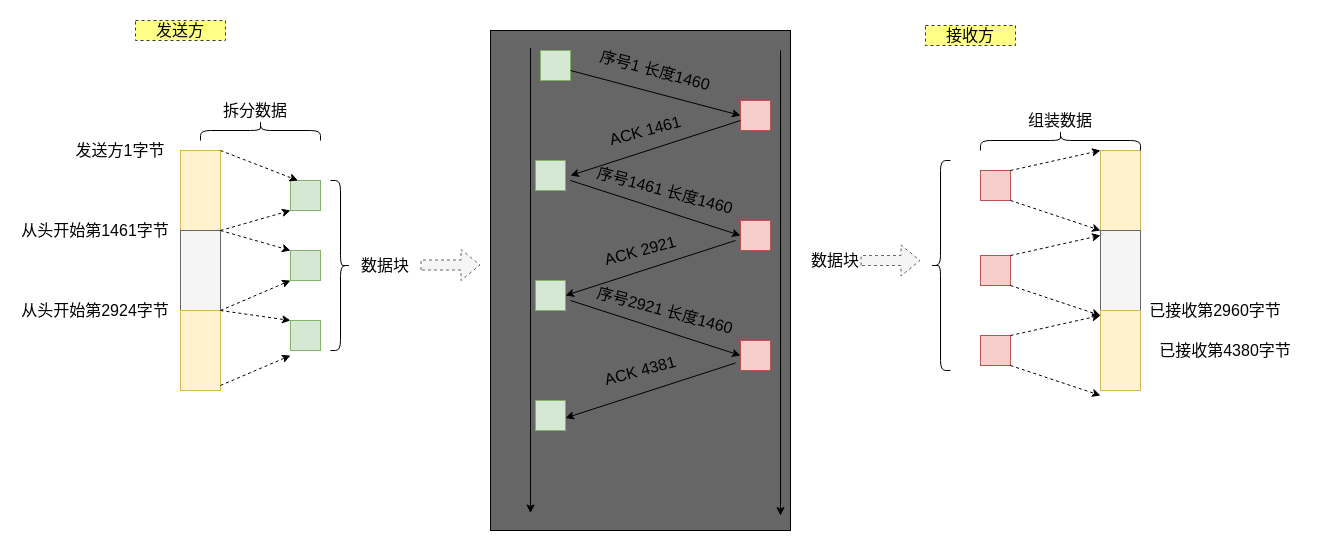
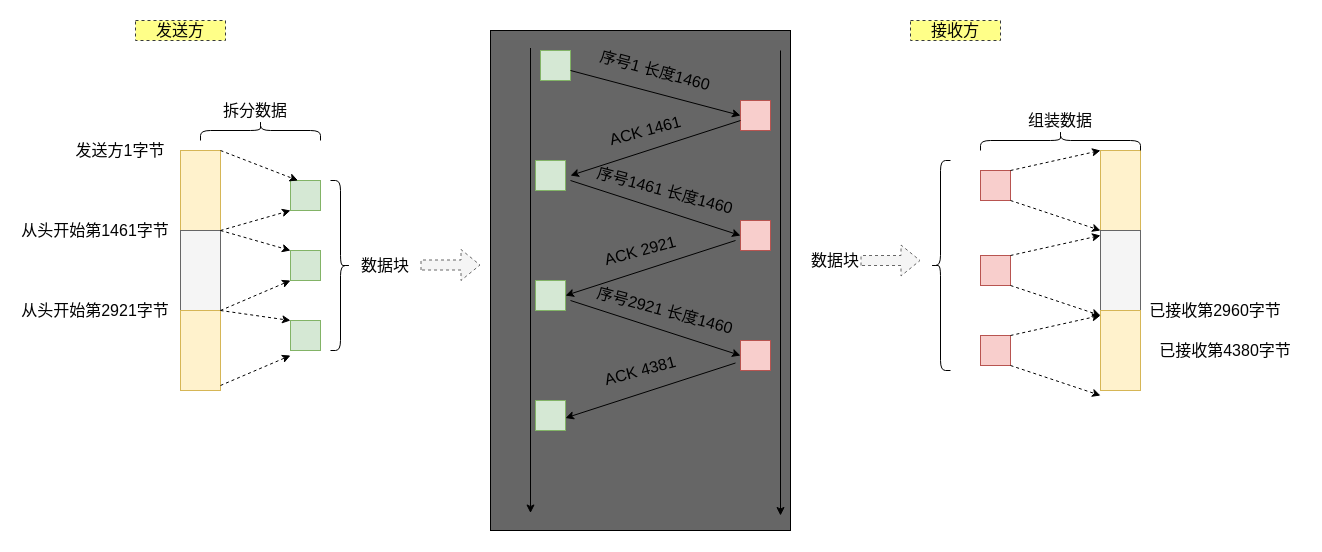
- <mxCell id="64" value="&lt;font color=&quot;#050505&quot;&gt;接收方&lt;/font&gt;" style="text;html=1;strokeColor=#36393d;fillColor=#ffff88;align=center;verticalAlign=middle;whiteSpace=wrap;rounded=0;dashed=1;fontSize=16;" vertex="1" parent="1"><mxGeometry x="925" y="25" width="90" height="20" as="geometry" /></mxCell>
+ <mxCell id="64" value="&lt;font color=&quot;#050505&quot;&gt;接收方&lt;/font&gt;" style="text;html=1;strokeColor=#36393d;fillColor=#ffff88;align=center;verticalAlign=middle;whiteSpace=wrap;rounded=0;dashed=1;fontSize=16;" vertex="1" parent="1"><mxGeometry x="910" y="20" width="90" height="20" as="geometry" /></mxCell>
- <mxCell id="29" value="&lt;font color=&quot;#030303&quot;&gt;从头开始第2924字节&lt;/font&gt;" style="text;html=1;strokeColor=none;fillColor=none;align=center;verticalAlign=middle;whiteSpace=wrap;rounded=0;fontSize=16;fontColor=#CCCCCC;" vertex="1" parent="1"><mxGeometry x="20" y="300" width="150" height="20" as="geometry" /></mxCell>
+ <mxCell id="29" value="&lt;font color=&quot;#030303&quot;&gt;从头开始第2921字节&lt;/font&gt;" style="text;html=1;strokeColor=none;fillColor=none;align=center;verticalAlign=middle;whiteSpace=wrap;rounded=0;fontSize=16;fontColor=#CCCCCC;" vertex="1" parent="1"><mxGeometry x="20" y="300" width="150" height="20" as="geometry" /></mxCell>
